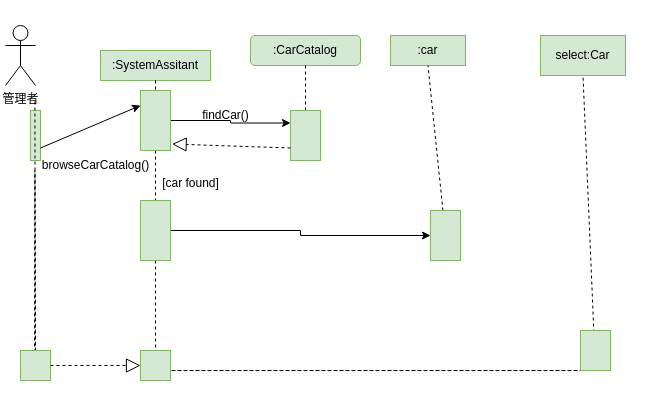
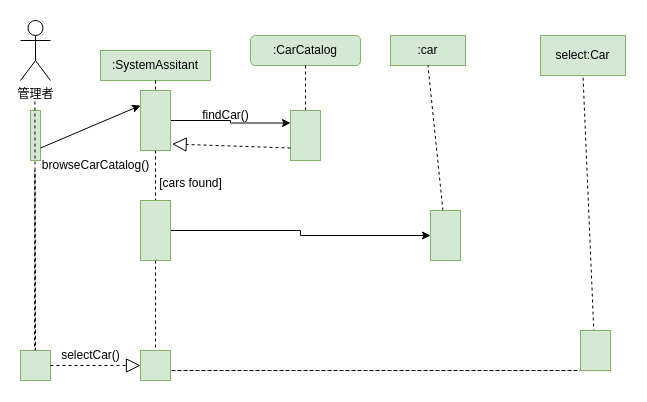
- <mxCell id="3" value="管理者&lt;br&gt;" style="shape=umlActor;verticalLabelPosition=bottom;verticalAlign=top;html=1;outlineConnect=0;" vertex="1" parent="1"><mxGeometry x="5" y="25" width="30" height="60" as="geometry" /></mxCell>
+ <mxCell id="3" value="管理者&lt;br&gt;" style="shape=umlActor;verticalLabelPosition=bottom;verticalAlign=top;html=1;outlineConnect=0;" vertex="1" parent="1"><mxGeometry x="20" y="20" width="30" height="60" as="geometry" /></mxCell>
- <mxCell id="33" value="[car found]" style="text;html=1;align=center;verticalAlign=middle;resizable=0;points=[];autosize=1;strokeColor=none;fillColor=none;" vertex="1" parent="1"><mxGeometry x="145" y="168" width="90" height="30" as="geometry" /></mxCell>
+ <mxCell id="33" value="[cars found]" style="text;html=1;align=center;verticalAlign=middle;resizable=0;points=[];autosize=1;strokeColor=none;fillColor=none;" vertex="1" parent="1"><mxGeometry x="145" y="168" width="90" height="30" as="geometry" /></mxCell>
+ <mxCell id="30" value="selectCar()" style="text;html=1;align=center;verticalAlign=middle;resizable=0;points=[];autosize=1;strokeColor=none;fillColor=none;" vertex="1" parent="1"><mxGeometry x="50" y="340" width="80" height="30" as="geometry" /></mxCell>
